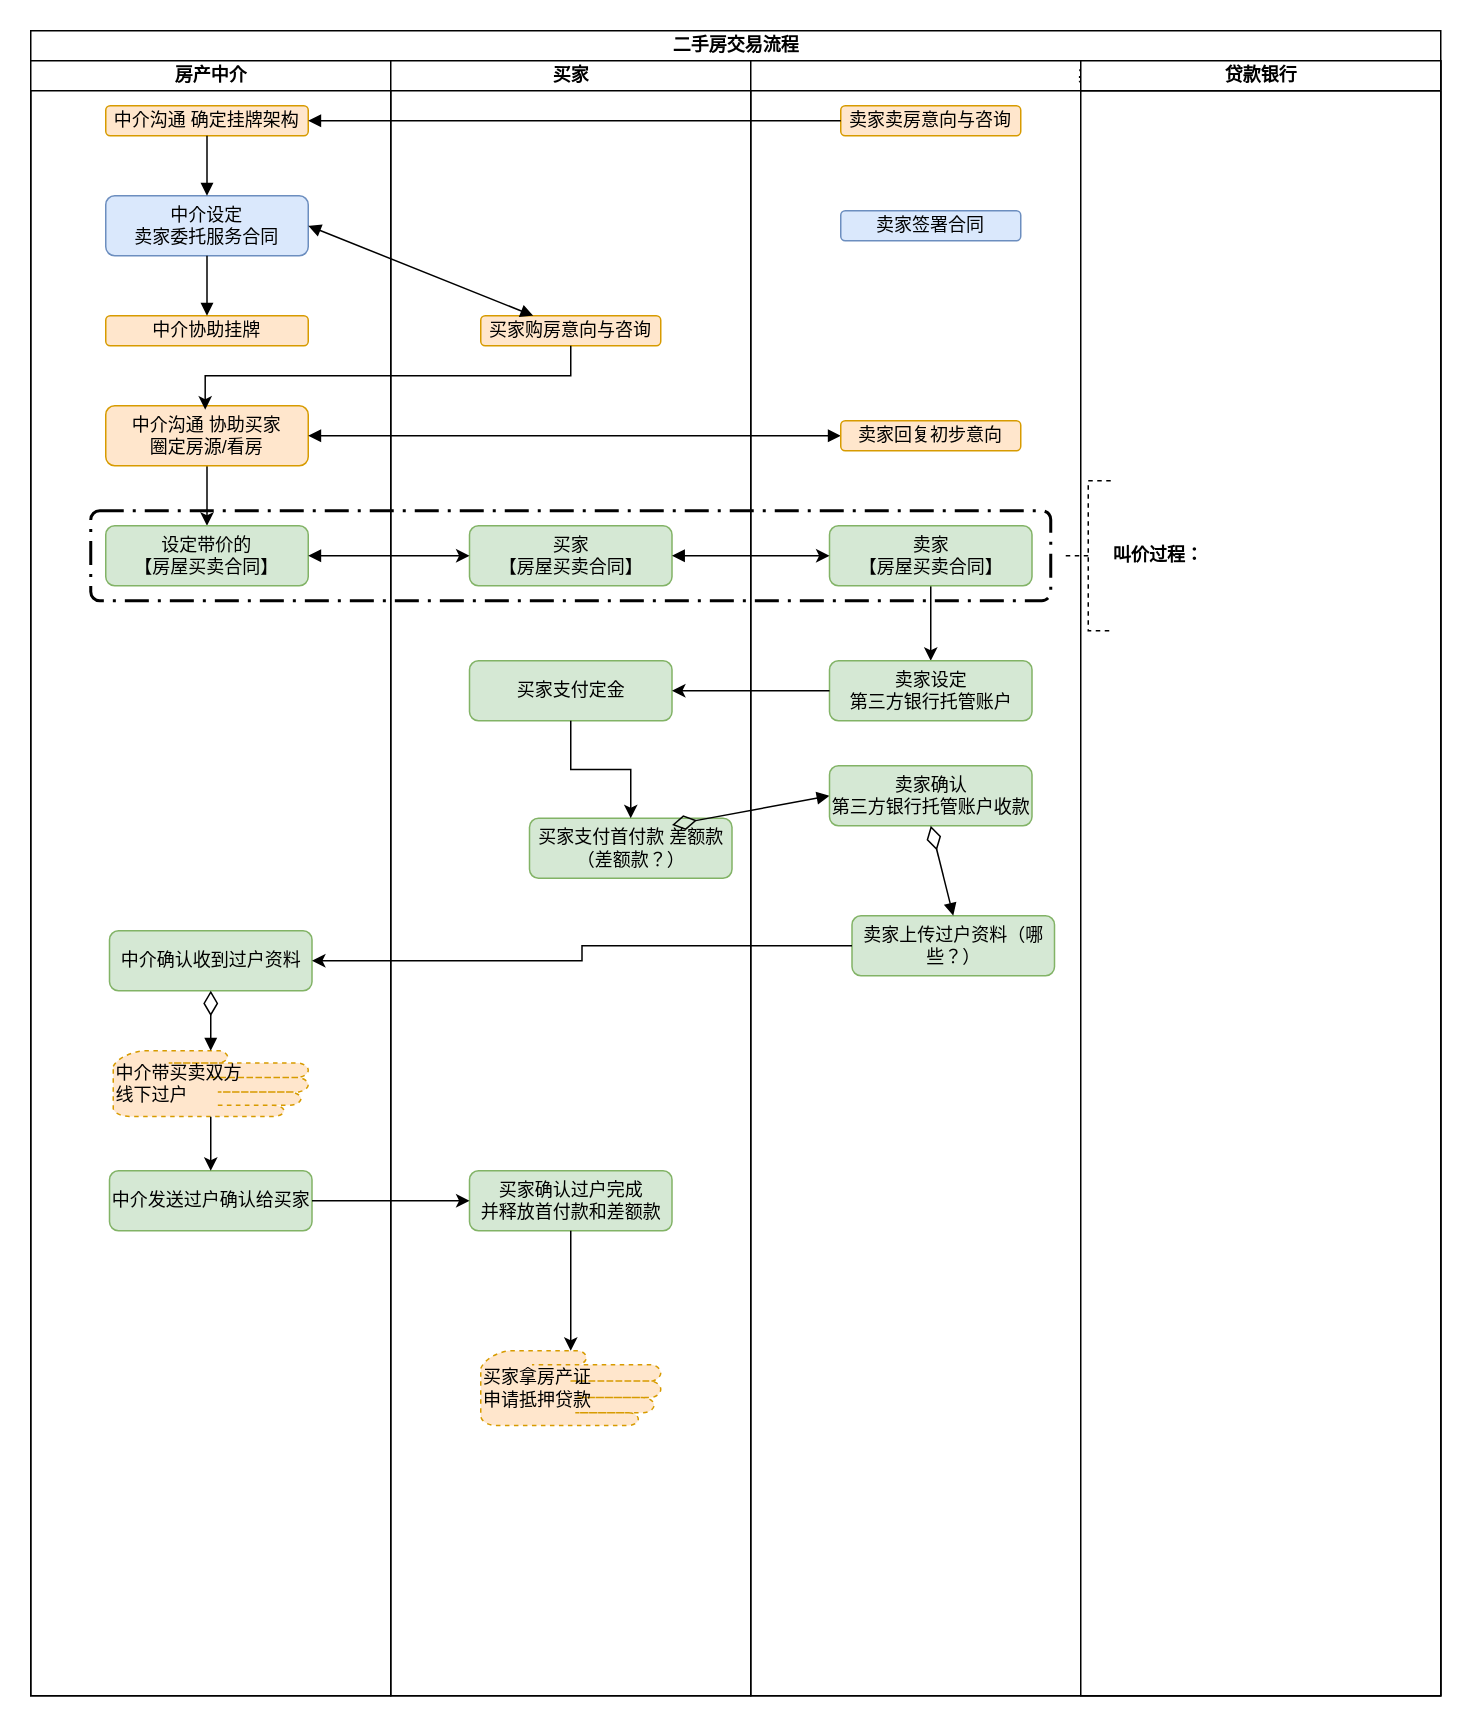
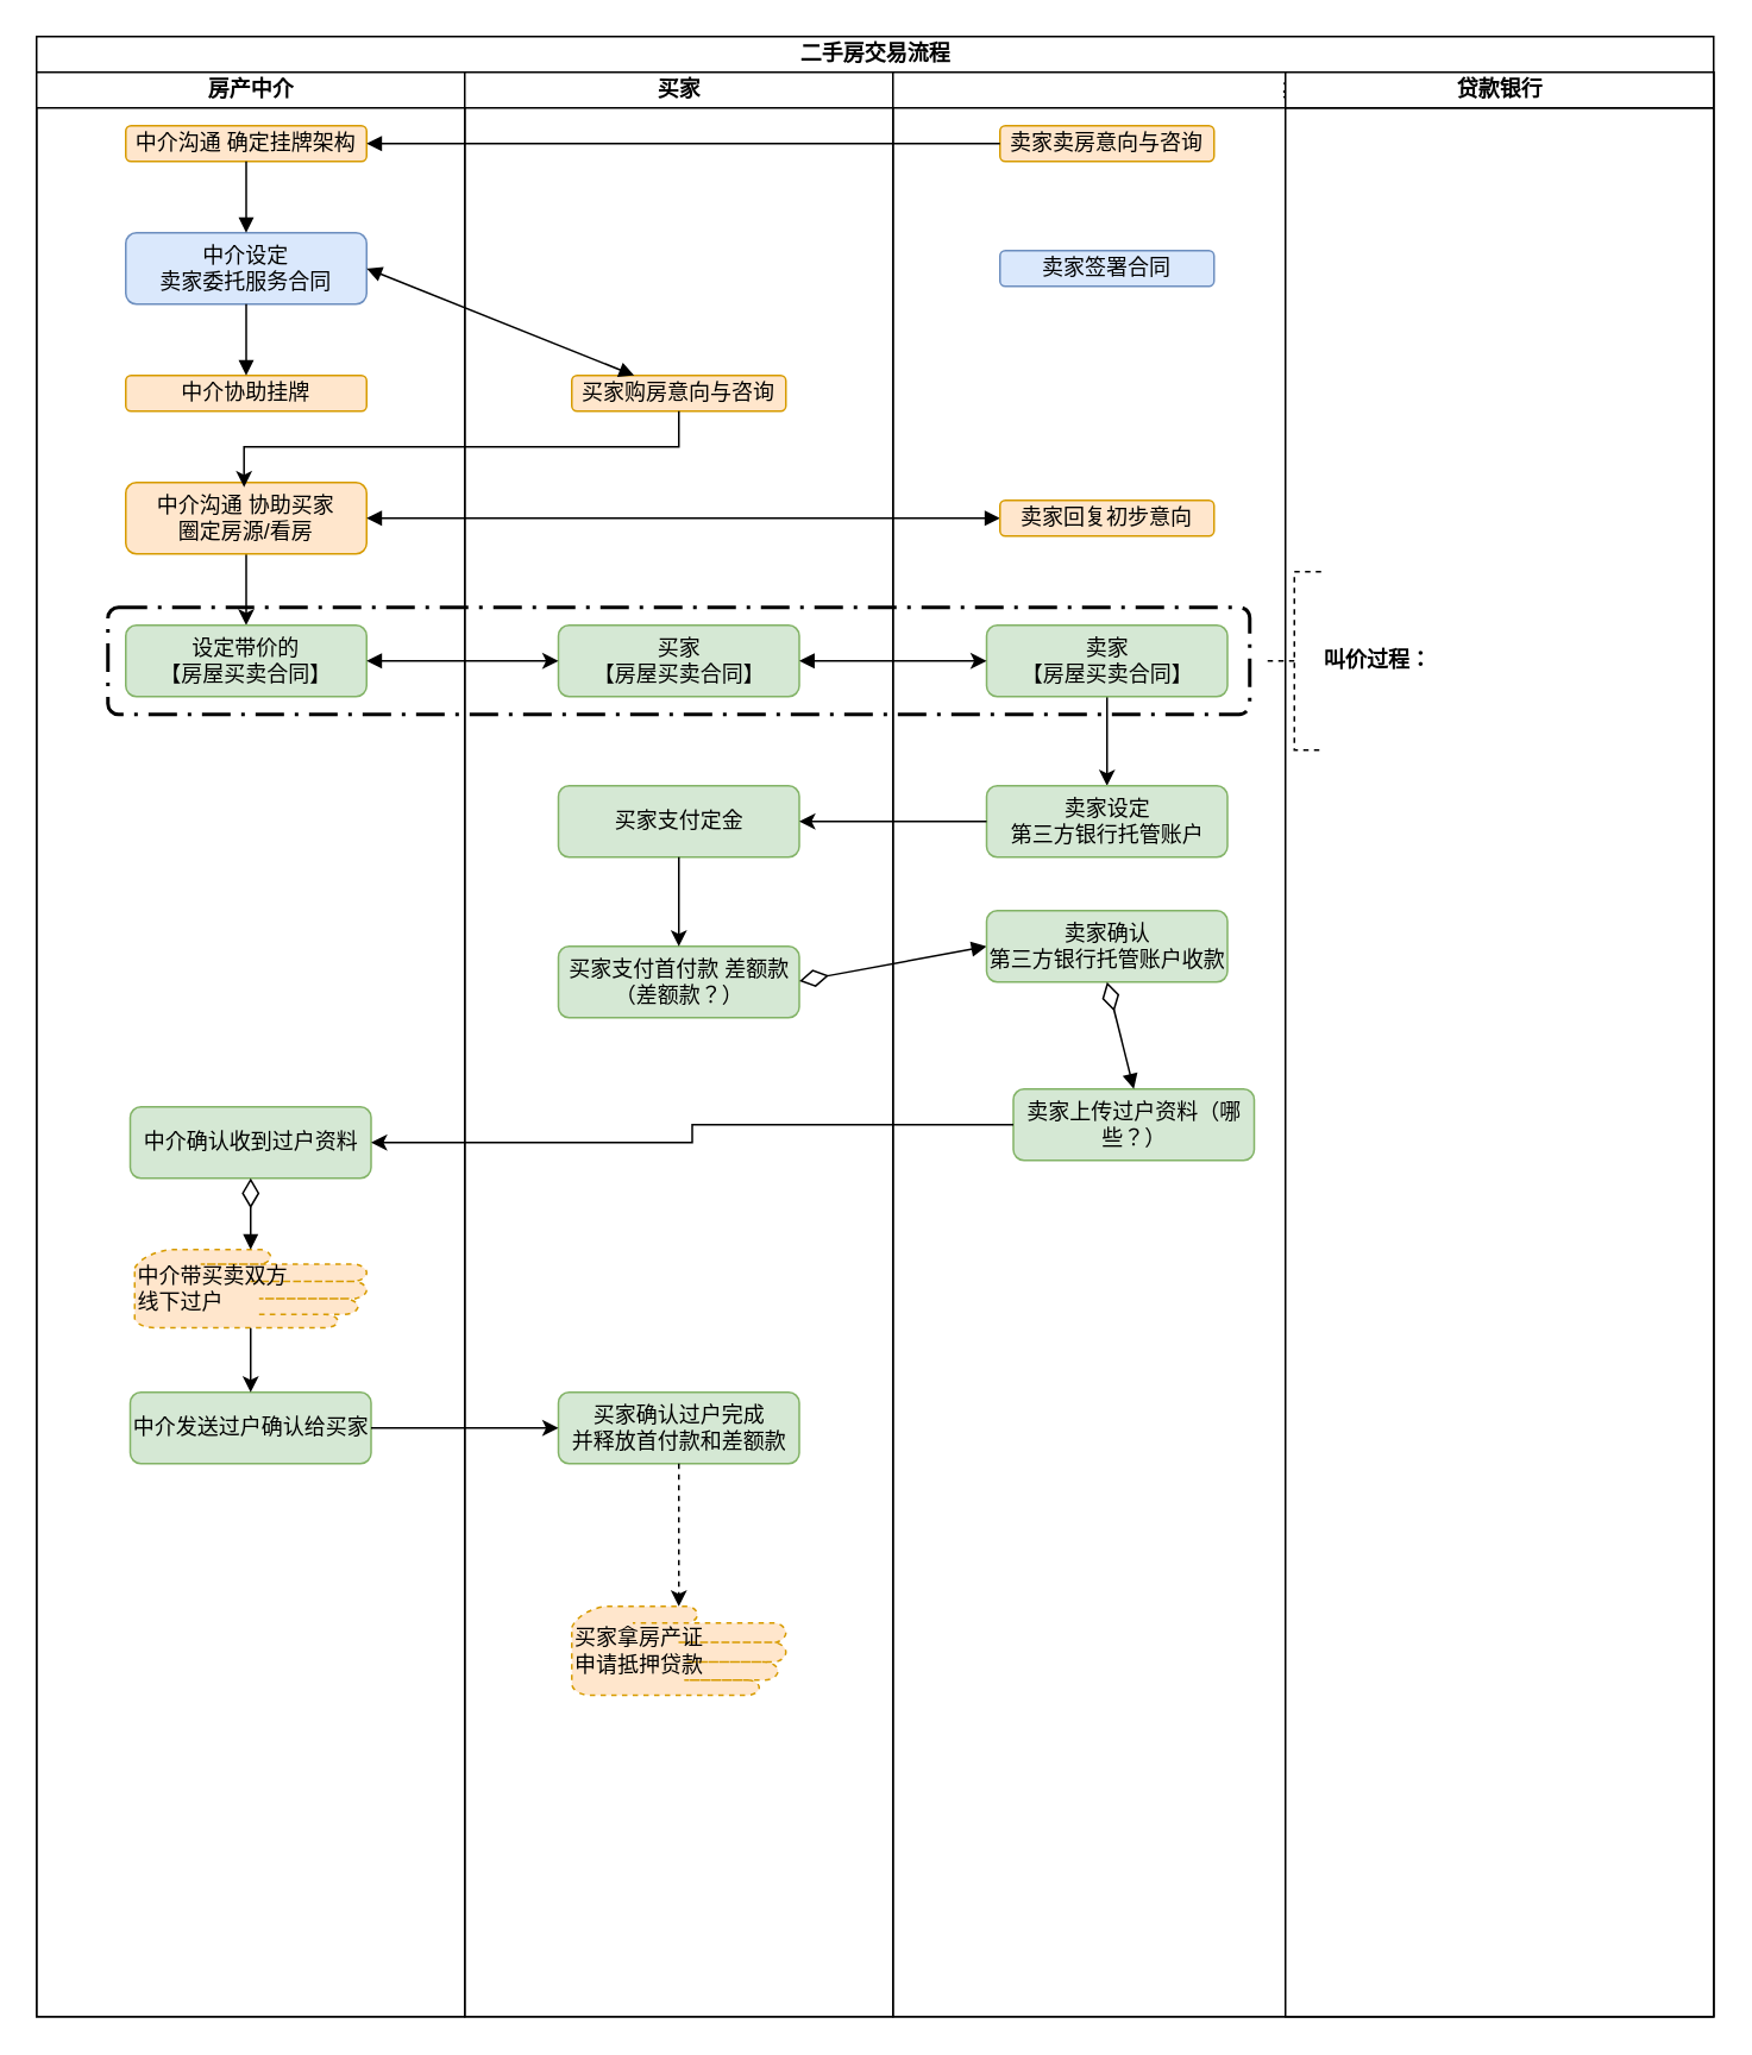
- <mxCell id="21" value="买家支付首付款 差额款（差额款？）" style="shape=ext;rounded=1;html=1;whiteSpace=wrap;fillColor=#d5e8d4;strokeColor=#82b366;" vertex="1" parent="16"><mxGeometry x="92.5" y="505" width="135" height="40" as="geometry" /></mxCell>
+ <mxCell id="21" value="买家支付首付款 差额款（差额款？）" style="shape=ext;rounded=1;html=1;whiteSpace=wrap;fillColor=#d5e8d4;strokeColor=#82b366;" vertex="1" parent="16"><mxGeometry x="52.5" y="490" width="135" height="40" as="geometry" /></mxCell>
- <mxCell id="26" value="" style="edgeStyle=orthogonalEdgeStyle;rounded=0;orthogonalLoop=1;jettySize=auto;html=1;startArrow=none;startFill=0;" edge="1" parent="16" source="24" target="25"><mxGeometry relative="1" as="geometry"><mxPoint x="120" y="860" as="targetPoint" /></mxGeometry></mxCell>
+ <mxCell id="26" value="" style="edgeStyle=orthogonalEdgeStyle;rounded=0;orthogonalLoop=1;jettySize=auto;html=1;startArrow=none;startFill=0;dashed=1;" edge="1" parent="16" source="24" target="25"><mxGeometry relative="1" as="geometry"><mxPoint x="120" y="860" as="targetPoint" /></mxGeometry></mxCell>
